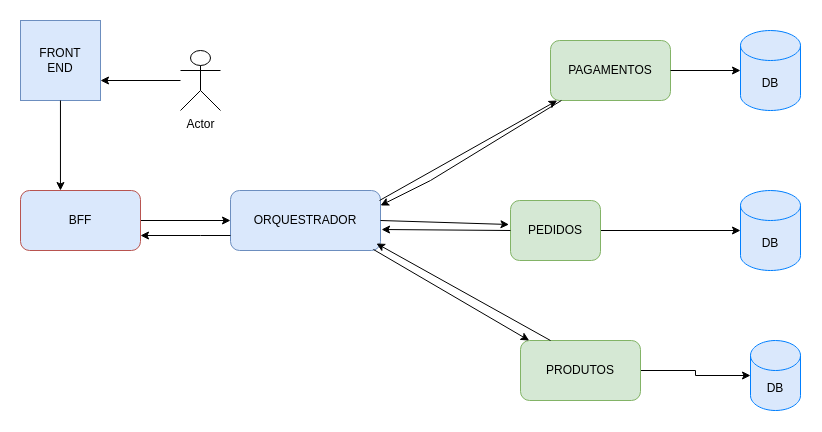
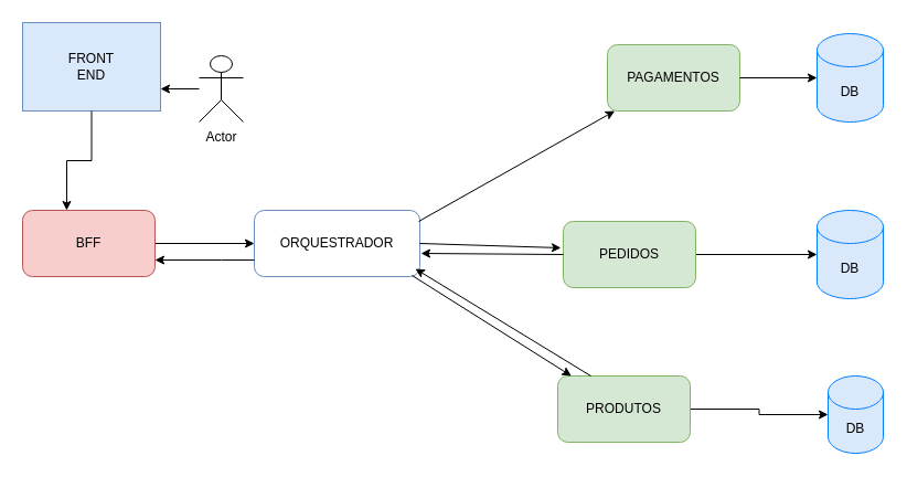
- <mxCell id="21" value="FRONT&lt;div&gt;END&lt;/div&gt;" style="whiteSpace=wrap;html=1;aspect=fixed;fillColor=#dae8fc;strokeColor=#6c8ebf;" vertex="1" parent="1"><mxGeometry x="20" y="20" width="80" height="80" as="geometry" /></mxCell>
+ <mxCell id="21" value="FRONT&lt;div&gt;END&lt;/div&gt;" style="whiteSpace=wrap;html=1;aspect=fixed;fillColor=#dae8fc;strokeColor=#6c8ebf;" vertex="1" parent="1"><mxGeometry x="20" y="20" width="125" height="80" as="geometry" /></mxCell>
- <mxCell id="15" value="" style="endArrow=classic;html=1;rounded=0;entryX=1;entryY=0.25;entryDx=0;entryDy=0;" edge="1" parent="1" source="8" target="9"><mxGeometry width="50" height="50" relative="1" as="geometry"><mxPoint x="380" y="280" as="sourcePoint" /><mxPoint x="430" y="230" as="targetPoint" /><Array as="points"><mxPoint x="430" y="180" /></Array></mxGeometry></mxCell>
- <mxCell id="3" value="BFF" style="rounded=1;whiteSpace=wrap;html=1;fillColor=#dae8fc;strokeColor=#b85450;" vertex="1" parent="1"><mxGeometry x="20" y="190" width="120" height="60" as="geometry" /></mxCell>
+ <mxCell id="3" value="BFF" style="rounded=1;whiteSpace=wrap;html=1;fillColor=#f8cecc;strokeColor=#b85450;" vertex="1" parent="1"><mxGeometry x="20" y="190" width="120" height="60" as="geometry" /></mxCell>
- <mxCell id="9" value="ORQUESTRADOR" style="rounded=1;whiteSpace=wrap;html=1;fillColor=#dae8fc;strokeColor=#6c8ebf;" vertex="1" parent="1"><mxGeometry x="230" y="190" width="150" height="60" as="geometry" /></mxCell>
+ <mxCell id="9" value="ORQUESTRADOR" style="rounded=1;whiteSpace=wrap;html=1;fillColor=#ffffff;strokeColor=#6c8ebf;" vertex="1" parent="1"><mxGeometry x="230" y="190" width="150" height="60" as="geometry" /></mxCell>
- <mxCell id="5" value="PEDIDOS" style="rounded=1;whiteSpace=wrap;html=1;fillColor=#d5e8d4;strokeColor=#82b366;" vertex="1" parent="1"><mxGeometry x="510" y="200" width="90" height="60" as="geometry" /></mxCell>
+ <mxCell id="5" value="PEDIDOS" style="rounded=1;whiteSpace=wrap;html=1;fillColor=#d5e8d4;strokeColor=#82b366;" vertex="1" parent="1"><mxGeometry x="510" y="200" width="120" height="60" as="geometry" /></mxCell>
- <mxCell id="7" value="PRODUTOS" style="rounded=1;whiteSpace=wrap;html=1;fillColor=#d5e8d4;strokeColor=#82b366;" vertex="1" parent="1"><mxGeometry x="520" y="340" width="120" height="60" as="geometry" /></mxCell>
+ <mxCell id="7" value="PRODUTOS" style="rounded=1;whiteSpace=wrap;html=1;fillColor=#d5e8d4;strokeColor=#82b366;" vertex="1" parent="1"><mxGeometry x="505" y="340" width="120" height="60" as="geometry" /></mxCell>
